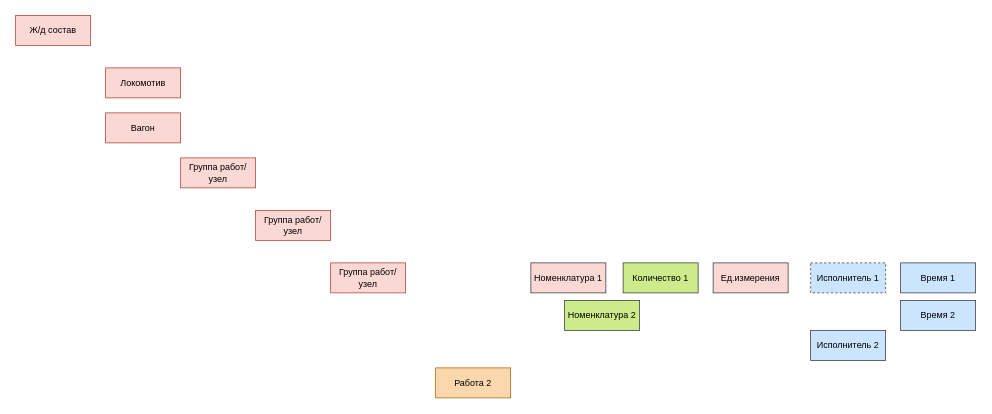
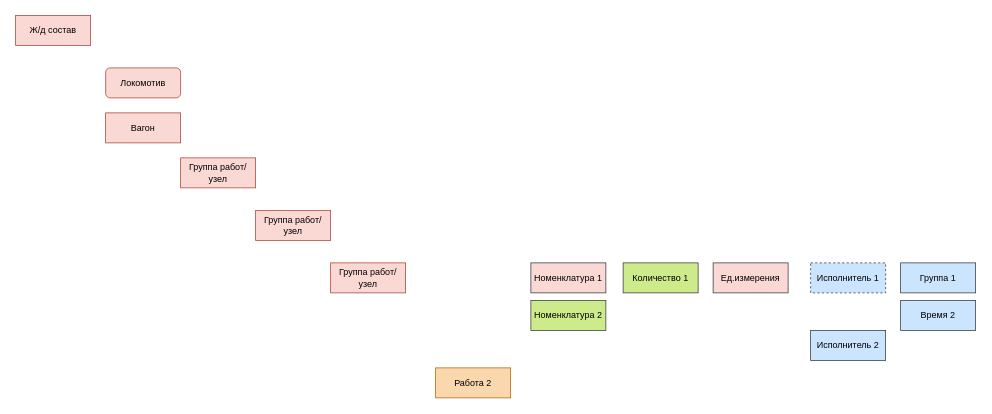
- <mxCell id="3" value="Локомотив" style="whiteSpace=wrap;html=1;align=center;fillColor=#fad9d5;strokeColor=#ae4132;" vertex="1" parent="1"><mxGeometry x="140" y="90" width="100" height="40" as="geometry" /></mxCell>
+ <mxCell id="3" value="Локомотив" style="whiteSpace=wrap;html=1;align=center;fillColor=#fad9d5;strokeColor=#ae4132;rounded=1;" vertex="1" parent="1"><mxGeometry x="140" y="90" width="100" height="40" as="geometry" /></mxCell>
- <mxCell id="15" value="Время 1" style="whiteSpace=wrap;html=1;align=center;fillColor=#cce5ff;strokeColor=#36393d;" vertex="1" parent="1"><mxGeometry x="1200" y="350" width="100" height="40" as="geometry" /></mxCell>
+ <mxCell id="15" value="Группа 1" style="whiteSpace=wrap;html=1;align=center;fillColor=#cce5ff;strokeColor=#36393d;" vertex="1" parent="1"><mxGeometry x="1200" y="350" width="100" height="40" as="geometry" /></mxCell>
- <mxCell id="10" value="Номенклатура 2" style="whiteSpace=wrap;html=1;align=center;fillColor=#cdeb8b;strokeColor=#36393d;" vertex="1" parent="1"><mxGeometry x="752" y="400" width="100" height="40" as="geometry" /></mxCell>
+ <mxCell id="10" value="Номенклатура 2" style="whiteSpace=wrap;html=1;align=center;fillColor=#cdeb8b;strokeColor=#36393d;" vertex="1" parent="1"><mxGeometry x="707" y="400" width="100" height="40" as="geometry" /></mxCell>
